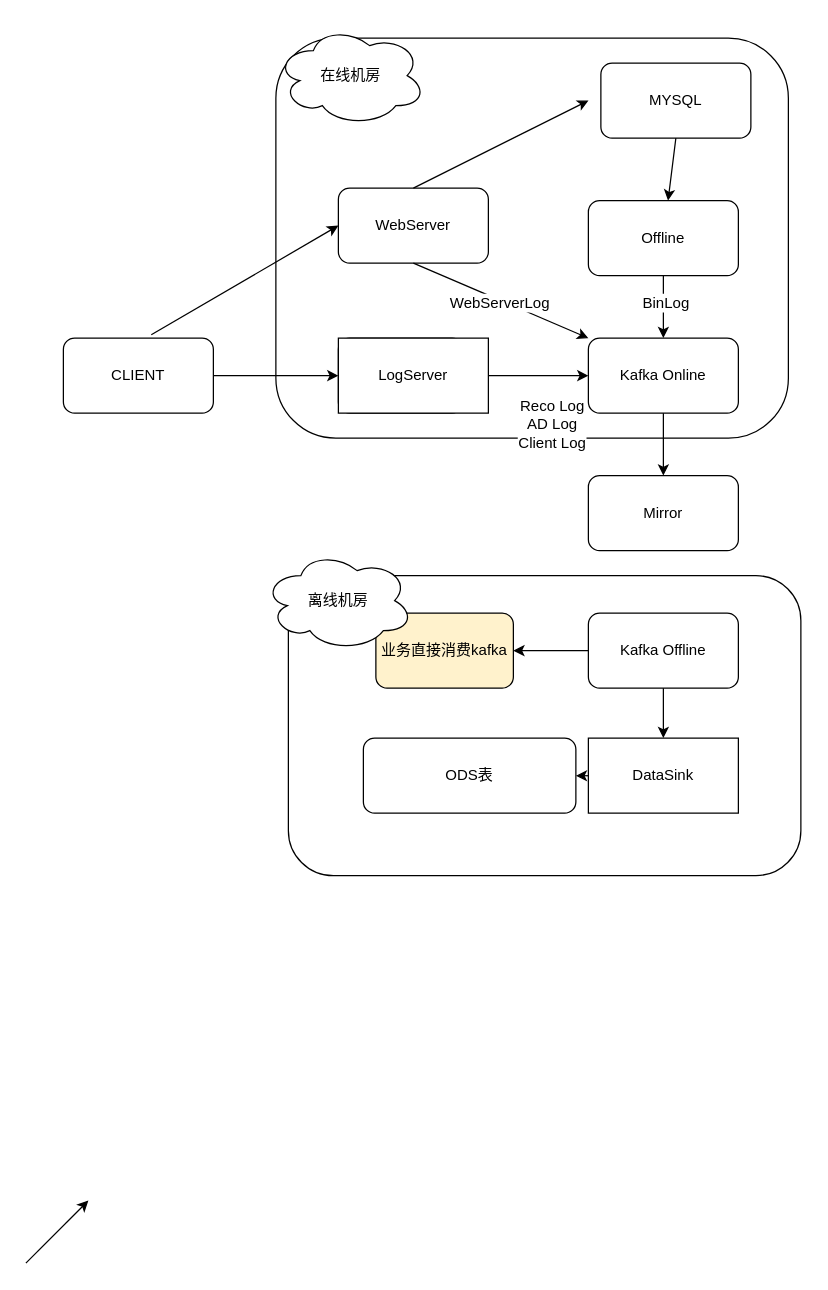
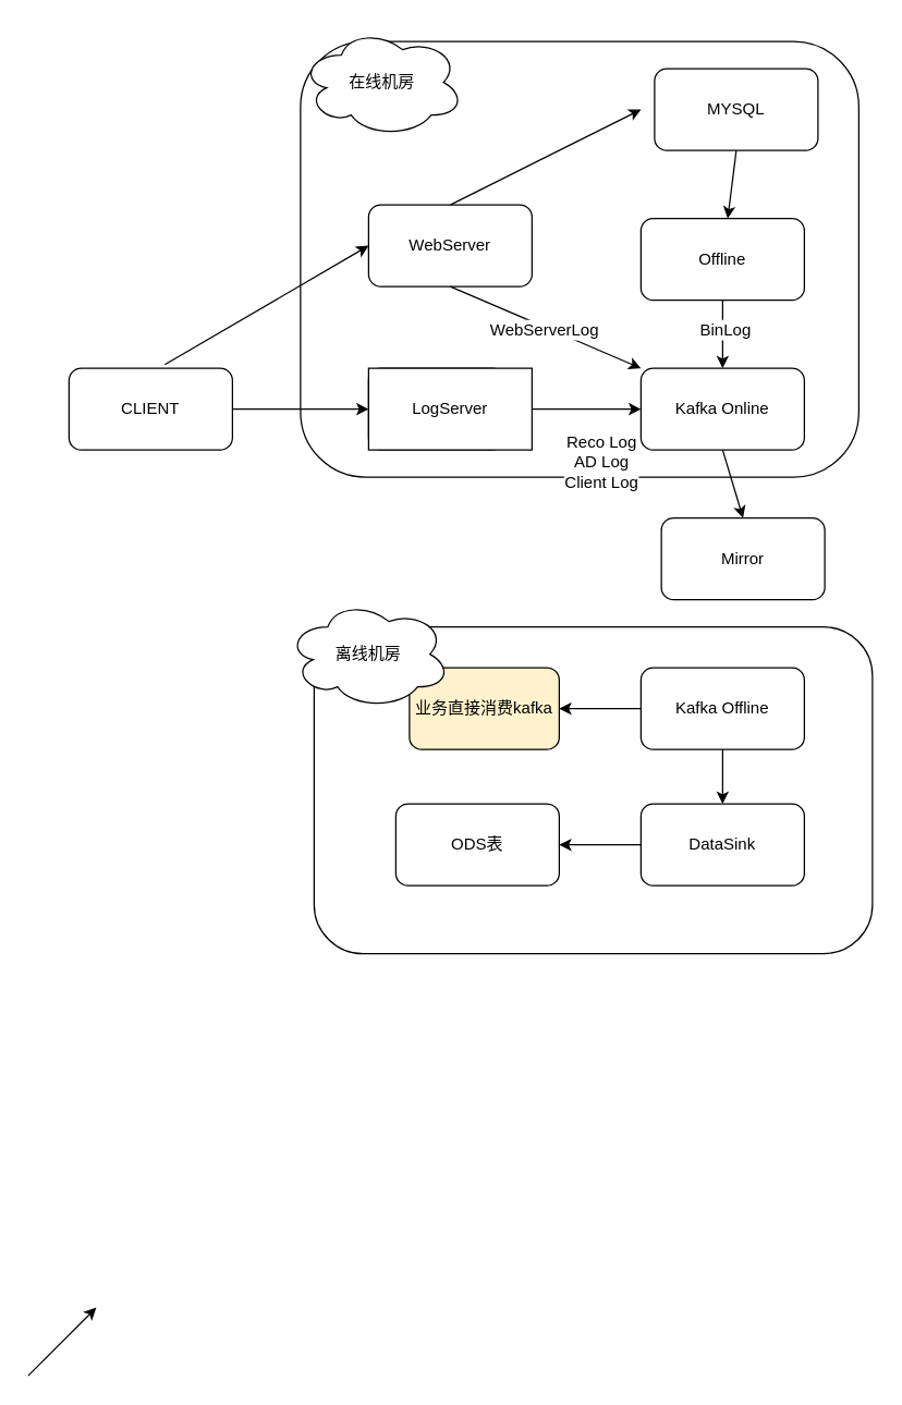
- <mxCell id="12" value="Mirror" style="rounded=1;whiteSpace=wrap;html=1;" parent="1" vertex="1"><mxGeometry x="470" y="380" width="120" height="60" as="geometry" /></mxCell>
+ <mxCell id="12" value="Mirror" style="rounded=1;whiteSpace=wrap;html=1;" parent="1" vertex="1"><mxGeometry x="485" y="380" width="120" height="60" as="geometry" /></mxCell>
- <mxCell id="15" value="ODS表" style="rounded=1;whiteSpace=wrap;html=1;" parent="1" vertex="1"><mxGeometry x="290" y="590" width="170" height="60" as="geometry" /></mxCell>
+ <mxCell id="15" value="ODS表" style="rounded=1;whiteSpace=wrap;html=1;" parent="1" vertex="1"><mxGeometry x="290" y="590" width="120" height="60" as="geometry" /></mxCell>
- <mxCell id="14" value="DataSink" style="whiteSpace=wrap;html=1;rounded=0;" parent="1" vertex="1"><mxGeometry x="470" y="590" width="120" height="60" as="geometry" /></mxCell>
+ <mxCell id="14" value="DataSink" style="rounded=1;whiteSpace=wrap;html=1;" parent="1" vertex="1"><mxGeometry x="470" y="590" width="120" height="60" as="geometry" /></mxCell>
